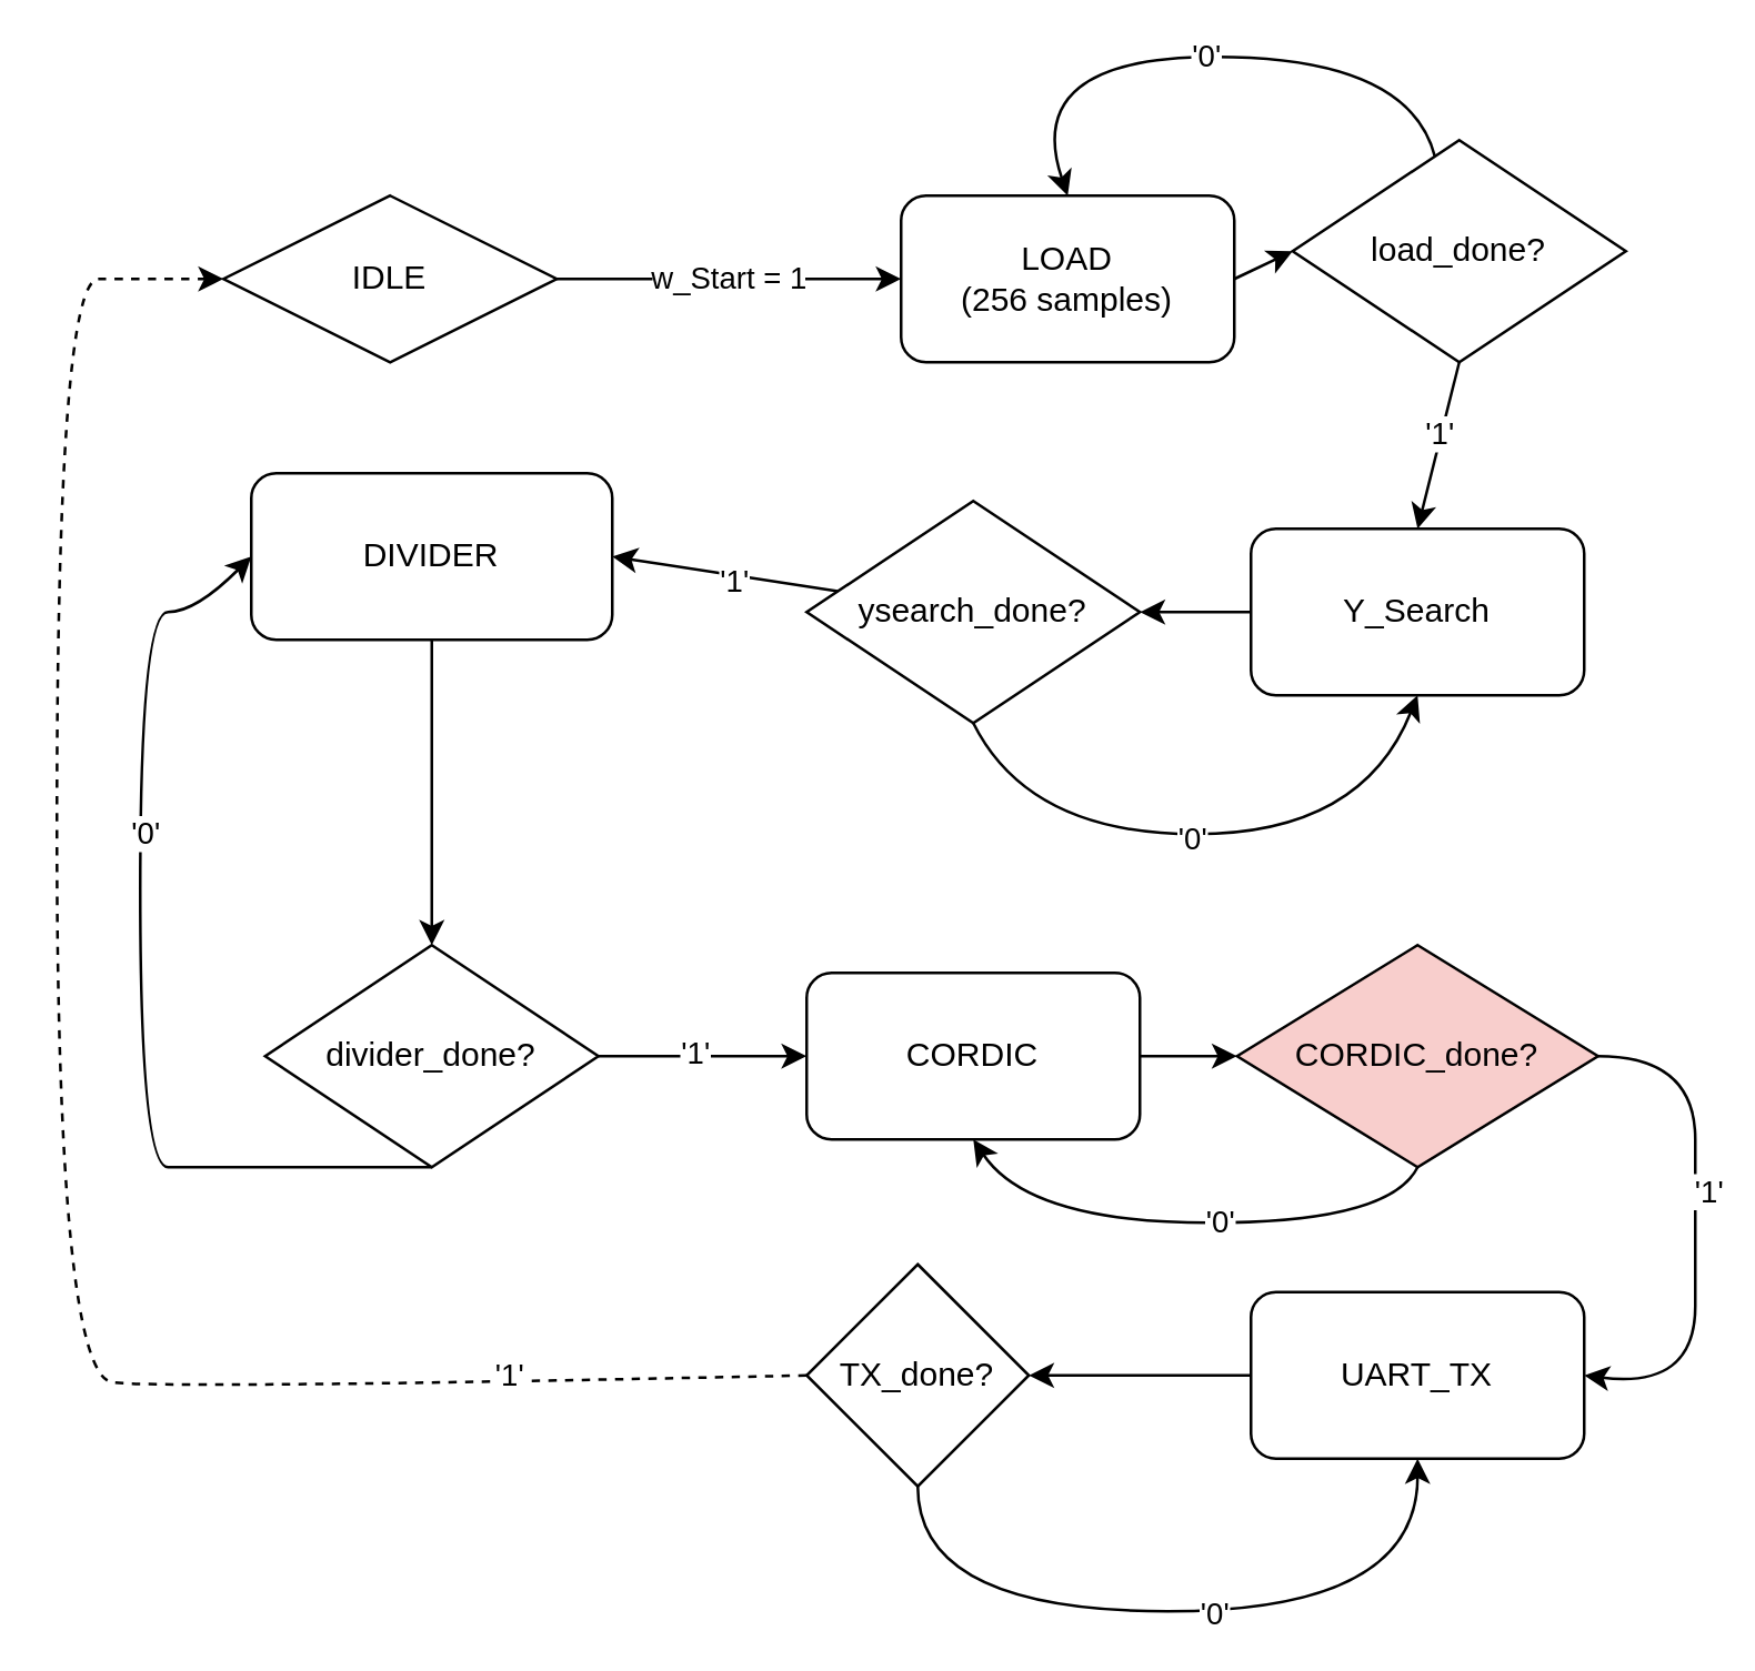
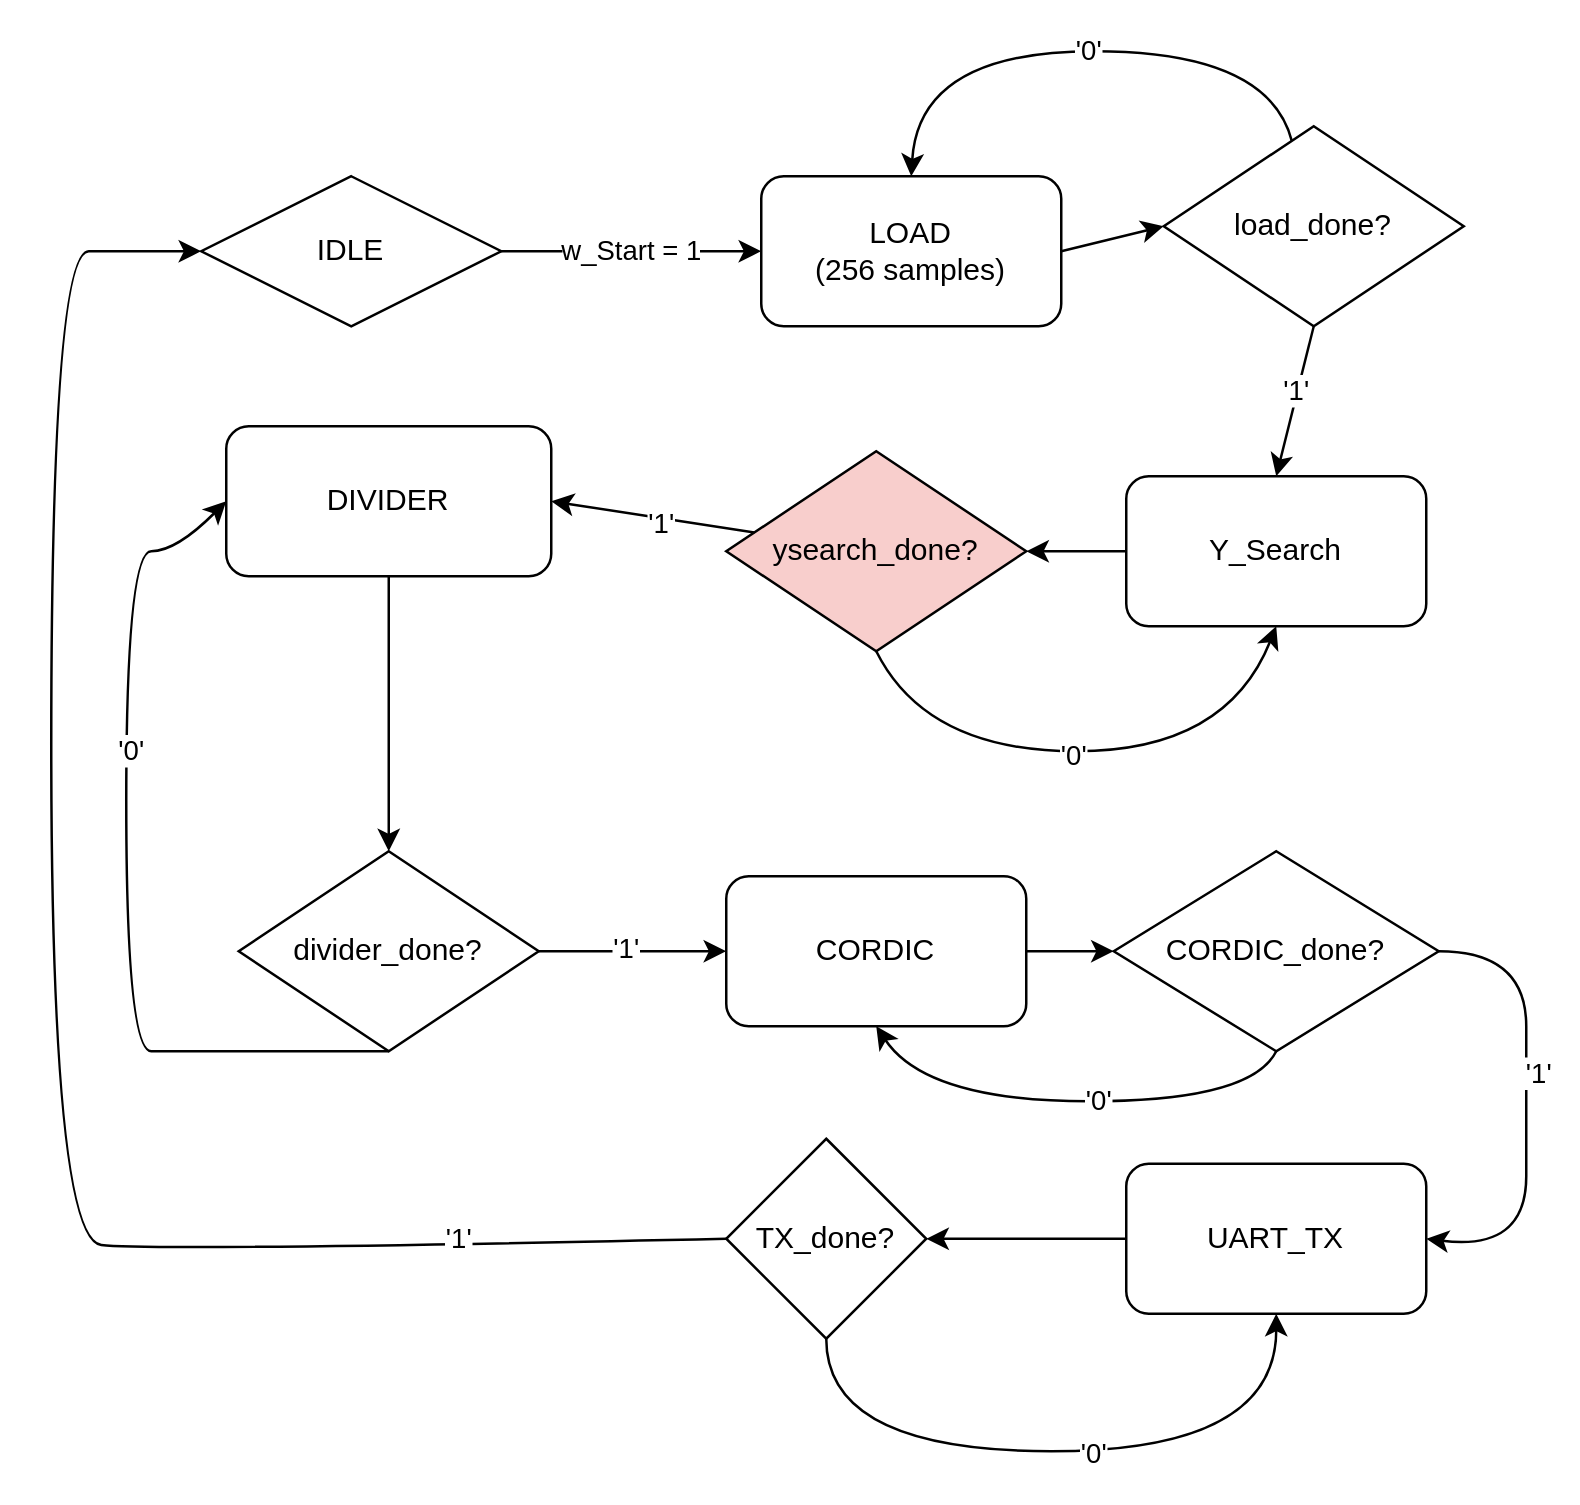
- <mxCell id="3" value="LOAD&lt;div&gt;(256 samples)&lt;/div&gt;" style="rounded=1;whiteSpace=wrap;html=1;" parent="1" vertex="1"><mxGeometry x="324" y="70" width="120" height="60" as="geometry" /></mxCell>
+ <mxCell id="3" value="LOAD&lt;div&gt;(256 samples)&lt;/div&gt;" style="rounded=1;whiteSpace=wrap;html=1;" parent="1" vertex="1"><mxGeometry x="304" y="70" width="120" height="60" as="geometry" /></mxCell>
- <mxCell id="12" value="ysearch_done?" style="rhombus;whiteSpace=wrap;html=1;" parent="1" vertex="1"><mxGeometry x="290" y="180" width="120" height="80" as="geometry" /></mxCell>
+ <mxCell id="12" value="ysearch_done?" style="rhombus;whiteSpace=wrap;html=1;fillColor=#f8cecc;" parent="1" vertex="1"><mxGeometry x="290" y="180" width="120" height="80" as="geometry" /></mxCell>
- <mxCell id="35" value="" style="curved=1;endArrow=classic;html=1;rounded=0;exitX=0;exitY=0.5;exitDx=0;exitDy=0;entryX=0;entryY=0.5;entryDx=0;entryDy=0;dashed=1;" parent="1" source="34" target="2" edge="1"><mxGeometry width="50" height="50" relative="1" as="geometry"><mxPoint x="370" y="480" as="sourcePoint" /><mxPoint x="420" y="430" as="targetPoint" /><Array as="points"><mxPoint x="60" y="500" /><mxPoint x="20" y="495" /><mxPoint x="20" y="100" /><mxPoint x="50" y="100" /></Array></mxGeometry></mxCell>
+ <mxCell id="35" value="" style="curved=1;endArrow=classic;html=1;rounded=0;exitX=0;exitY=0.5;exitDx=0;exitDy=0;entryX=0;entryY=0.5;entryDx=0;entryDy=0;" parent="1" source="34" target="2" edge="1"><mxGeometry width="50" height="50" relative="1" as="geometry"><mxPoint x="370" y="480" as="sourcePoint" /><mxPoint x="420" y="430" as="targetPoint" /><Array as="points"><mxPoint x="60" y="500" /><mxPoint x="20" y="495" /><mxPoint x="20" y="100" /><mxPoint x="50" y="100" /></Array></mxGeometry></mxCell>
- <mxCell id="27" value="CORDIC_done?" style="rhombus;whiteSpace=wrap;html=1;fillColor=#f8cecc;" parent="1" vertex="1"><mxGeometry x="445" y="340" width="130" height="80" as="geometry" /></mxCell>
+ <mxCell id="27" value="CORDIC_done?" style="rhombus;whiteSpace=wrap;html=1;" parent="1" vertex="1"><mxGeometry x="445" y="340" width="130" height="80" as="geometry" /></mxCell>
